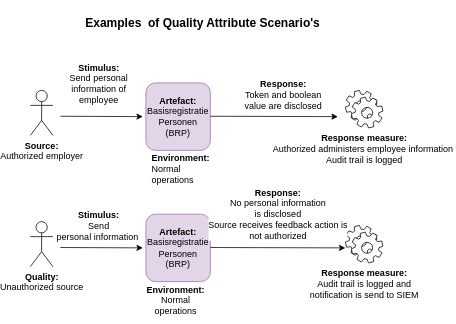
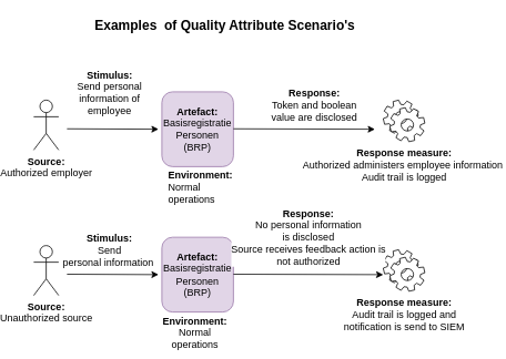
- <mxCell id="10" value="&lt;b&gt;Quality:&lt;/b&gt;&lt;br&gt;Unauthorized source" style="shape=umlActor;verticalLabelPosition=bottom;verticalAlign=top;html=1;outlineConnect=0;" parent="1" vertex="1"><mxGeometry x="20" y="295" width="30" height="60" as="geometry" /></mxCell>
+ <mxCell id="10" value="&lt;b&gt;Source:&lt;/b&gt;&lt;br&gt;Unauthorized source" style="shape=umlActor;verticalLabelPosition=bottom;verticalAlign=top;html=1;outlineConnect=0;" parent="1" vertex="1"><mxGeometry x="20" y="295" width="30" height="60" as="geometry" /></mxCell>
